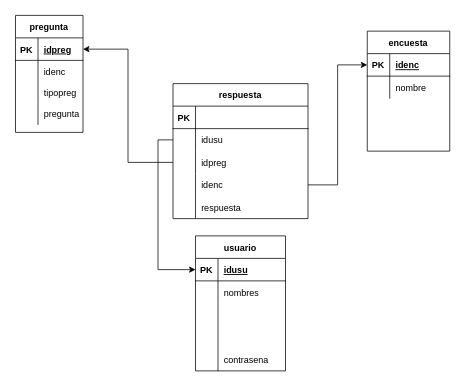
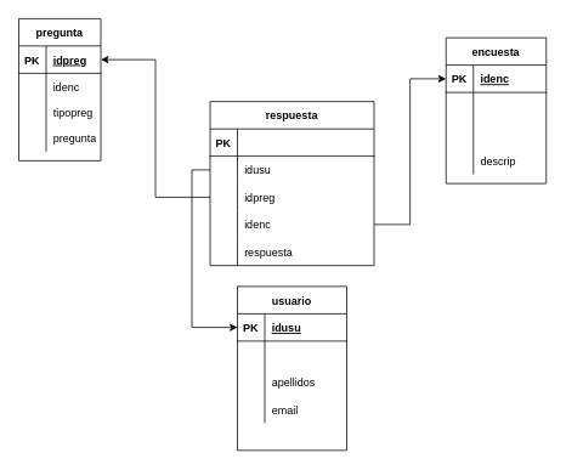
- <mxCell id="24" value="nombre" style="shape=partialRectangle;connectable=0;fillColor=none;top=0;left=0;bottom=0;right=0;align=left;spacingLeft=6;overflow=hidden;" parent="22" vertex="1"><mxGeometry x="30" width="80" height="30" as="geometry" /></mxCell>
+ <mxCell id="29" value="descrip" style="shape=partialRectangle;connectable=0;fillColor=none;top=0;left=0;bottom=0;right=0;align=left;spacingLeft=6;overflow=hidden;" parent="27" vertex="1"><mxGeometry x="30" width="80" height="30" as="geometry" /></mxCell>
- <mxCell id="8" value="nombres" style="shape=partialRectangle;connectable=0;fillColor=none;top=0;left=0;bottom=0;right=0;align=left;spacingLeft=6;overflow=hidden;" parent="6" vertex="1"><mxGeometry x="30" width="90" height="30" as="geometry" /></mxCell>
+ <mxCell id="11" value="apellidos" style="shape=partialRectangle;connectable=0;fillColor=none;top=0;left=0;bottom=0;right=0;align=left;spacingLeft=6;overflow=hidden;" parent="9" vertex="1"><mxGeometry x="30" width="90" height="30" as="geometry" /></mxCell>
+ <mxCell id="14" value="email" style="shape=partialRectangle;connectable=0;fillColor=none;top=0;left=0;bottom=0;right=0;align=left;spacingLeft=6;overflow=hidden;" parent="12" vertex="1"><mxGeometry x="30" width="90" height="30" as="geometry" /></mxCell>
- <mxCell id="17" value="contrasena" style="shape=partialRectangle;connectable=0;fillColor=none;top=0;left=0;bottom=0;right=0;align=left;spacingLeft=6;overflow=hidden;" parent="15" vertex="1"><mxGeometry x="30" width="90" height="30" as="geometry" /></mxCell>
